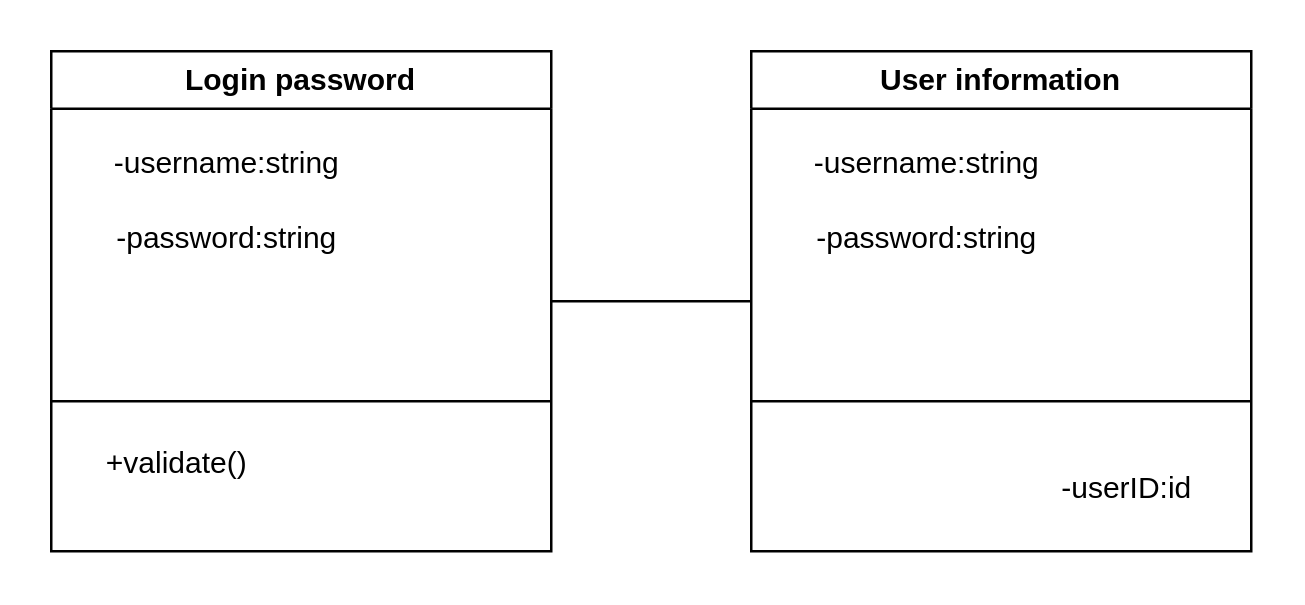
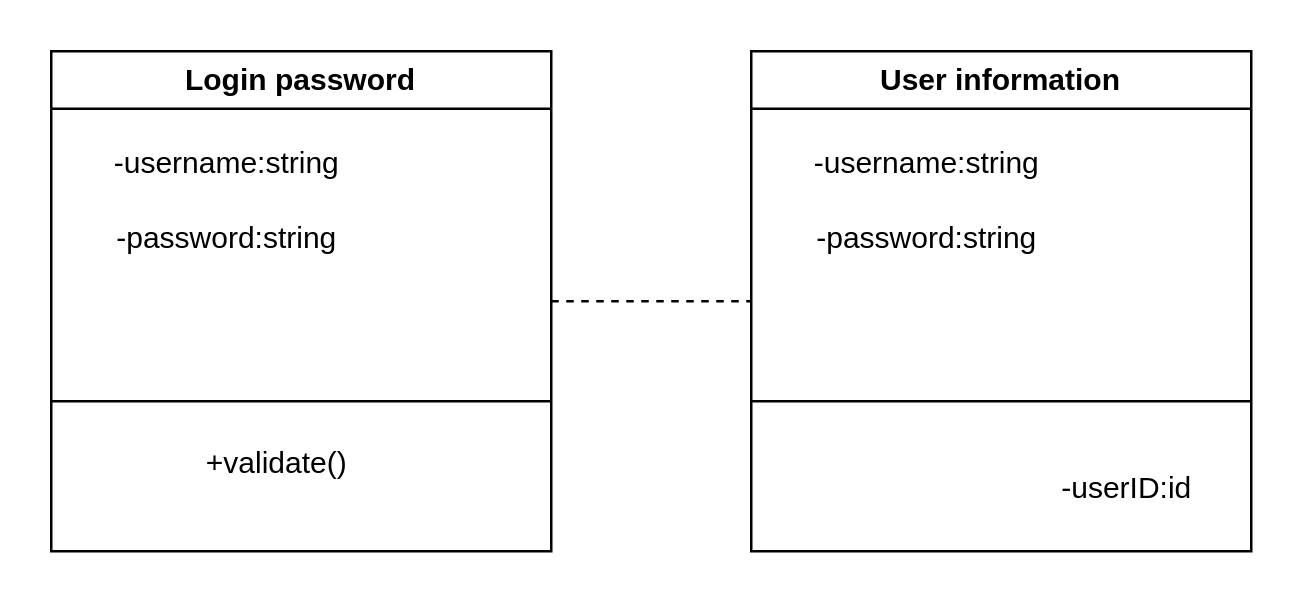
- <mxCell id="12" value="" style="endArrow=none;html=1;rounded=0;exitX=1;exitY=0.5;exitDx=0;exitDy=0;entryX=0;entryY=0.5;entryDx=0;entryDy=0;" edge="1" parent="1" source="2" target="7"><mxGeometry width="50" height="50" relative="1" as="geometry"><mxPoint x="280" y="160" as="sourcePoint" /><mxPoint x="330" y="110" as="targetPoint" /></mxGeometry></mxCell>
+ <mxCell id="12" value="" style="endArrow=none;html=1;rounded=0;exitX=1;exitY=0.5;exitDx=0;exitDy=0;entryX=0;entryY=0.5;entryDx=0;entryDy=0;dashed=1;" edge="1" parent="1" source="2" target="7"><mxGeometry width="50" height="50" relative="1" as="geometry"><mxPoint x="280" y="160" as="sourcePoint" /><mxPoint x="330" y="110" as="targetPoint" /></mxGeometry></mxCell>
- <mxCell id="5" value="+validate()" style="text;html=1;align=center;verticalAlign=middle;resizable=0;points=[];autosize=1;strokeColor=none;fillColor=none;" vertex="1" parent="2"><mxGeometry x="10" y="150" width="80" height="30" as="geometry" /></mxCell>
+ <mxCell id="5" value="+validate()" style="text;html=1;align=center;verticalAlign=middle;resizable=0;points=[];autosize=1;strokeColor=none;fillColor=none;" vertex="1" parent="2"><mxGeometry x="50" y="150" width="80" height="30" as="geometry" /></mxCell>
